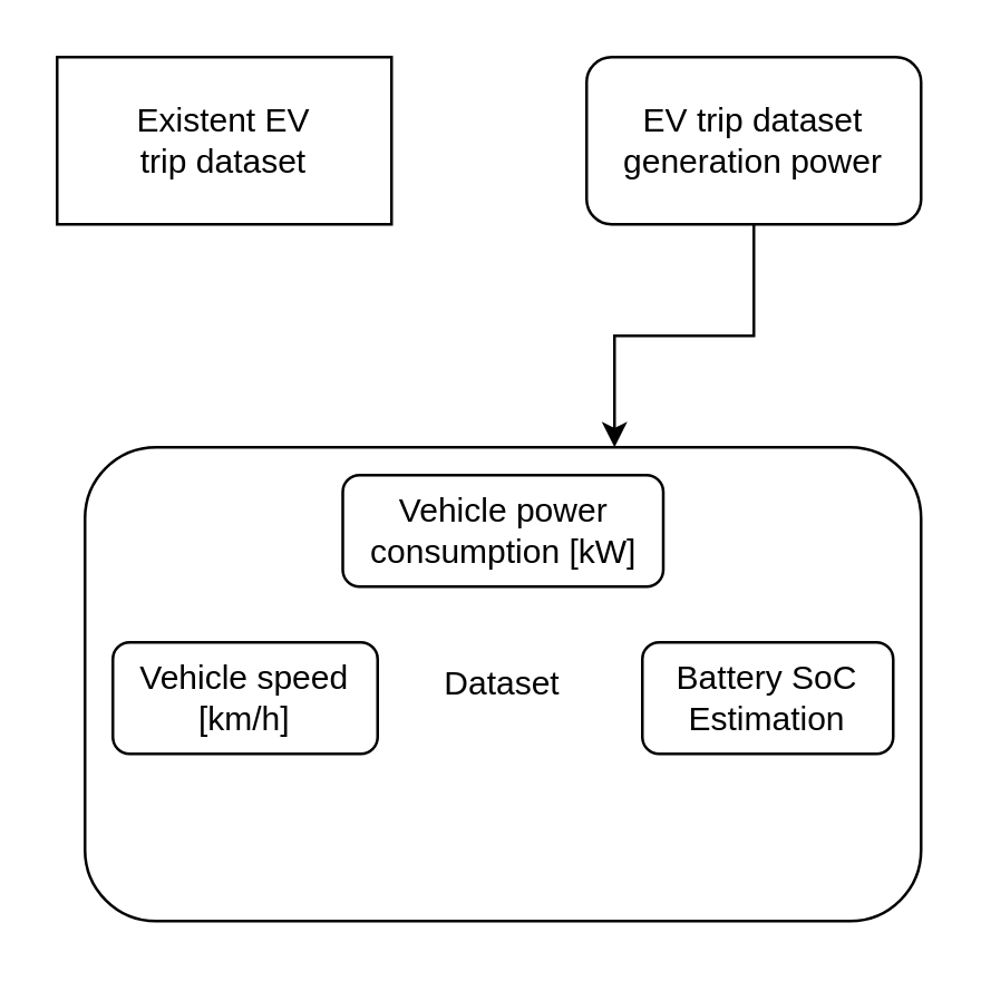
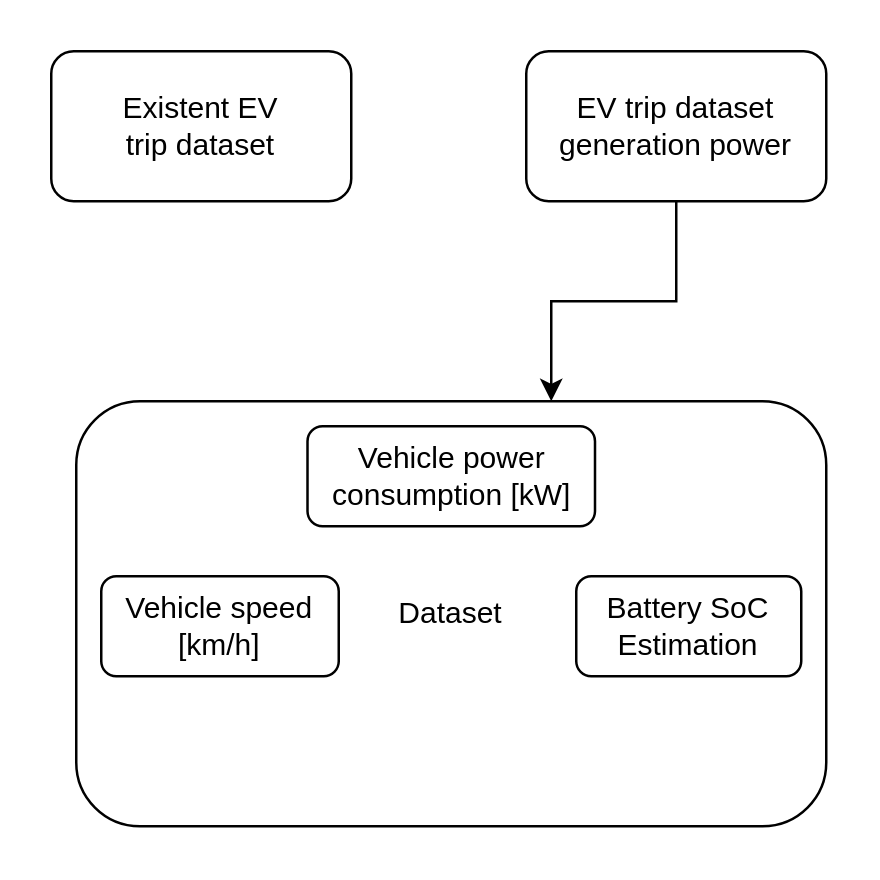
- <mxCell id="8" value="Existent EV &lt;br&gt;trip dataset" style="whiteSpace=wrap;html=1;rounded=0;" vertex="1" parent="1"><mxGeometry x="20" y="20" width="120" height="60" as="geometry" /></mxCell>
+ <mxCell id="8" value="Existent EV &lt;br&gt;trip dataset" style="rounded=1;whiteSpace=wrap;html=1;" vertex="1" parent="1"><mxGeometry x="20" y="20" width="120" height="60" as="geometry" /></mxCell>
